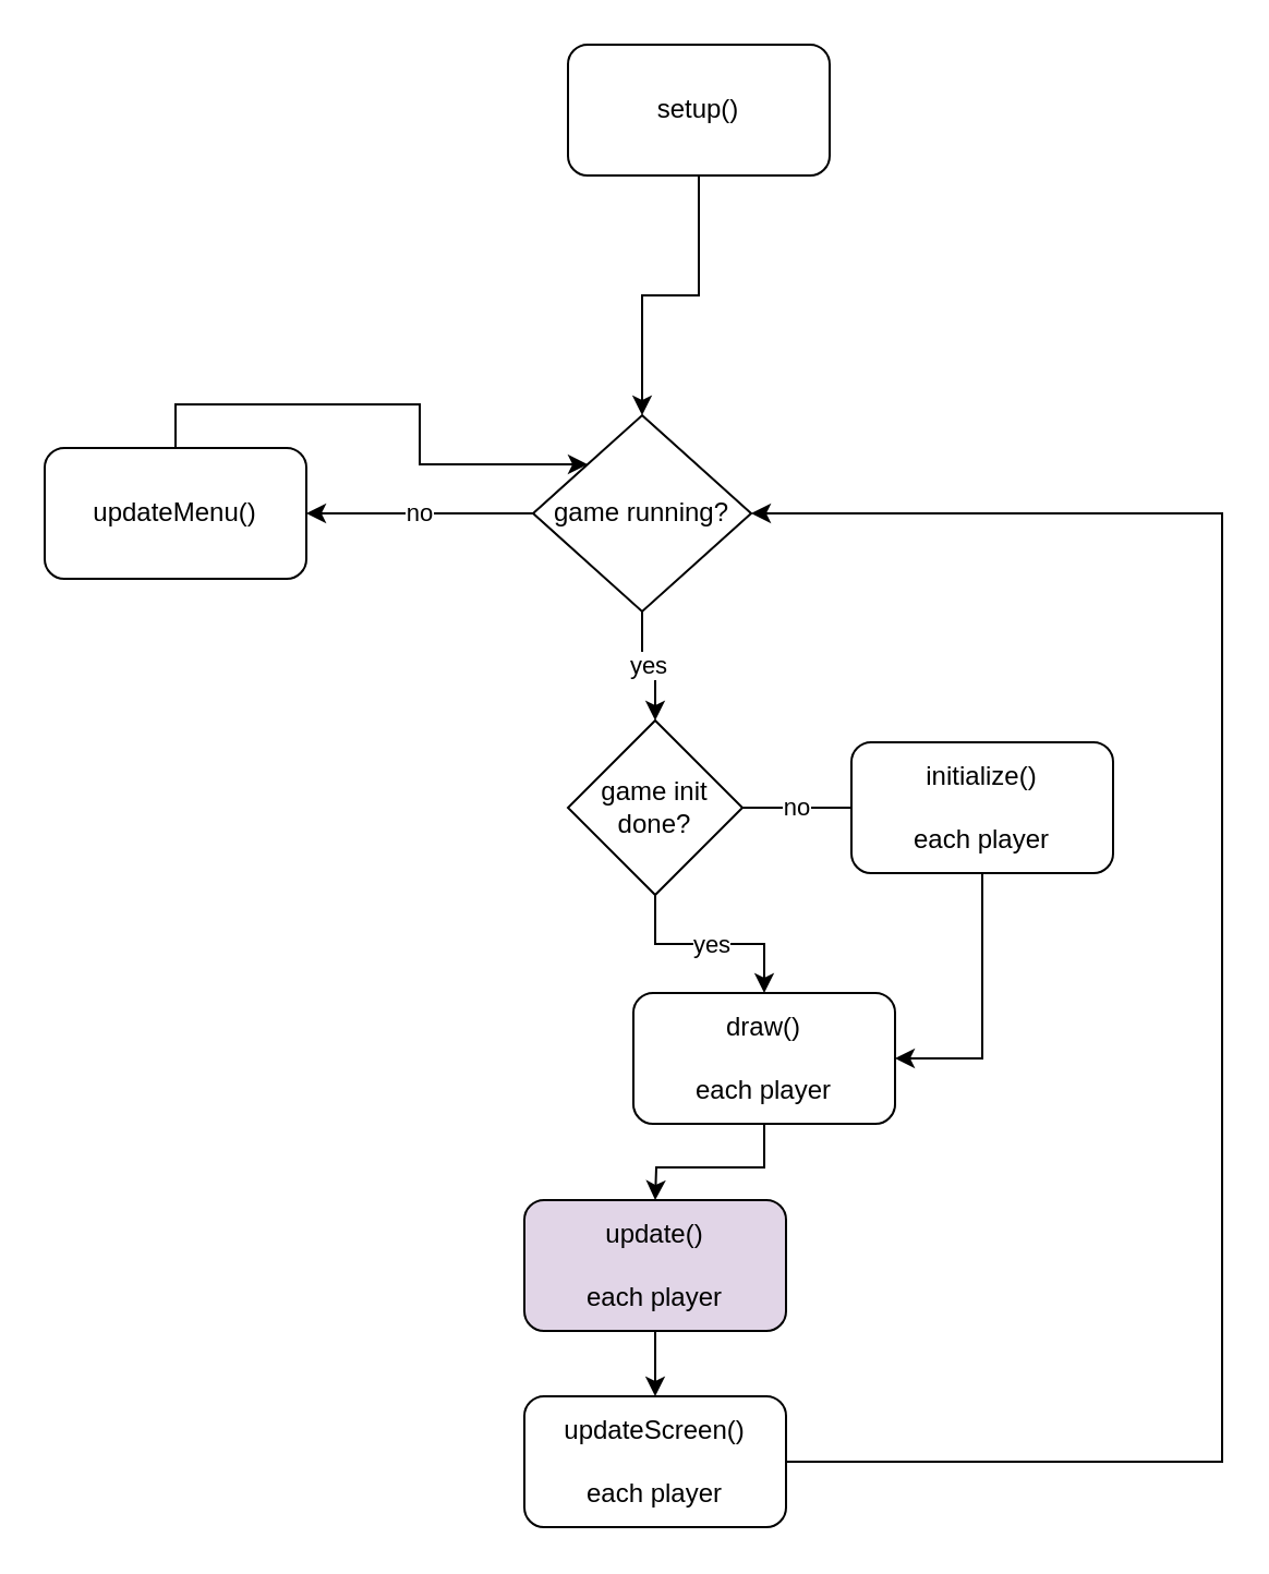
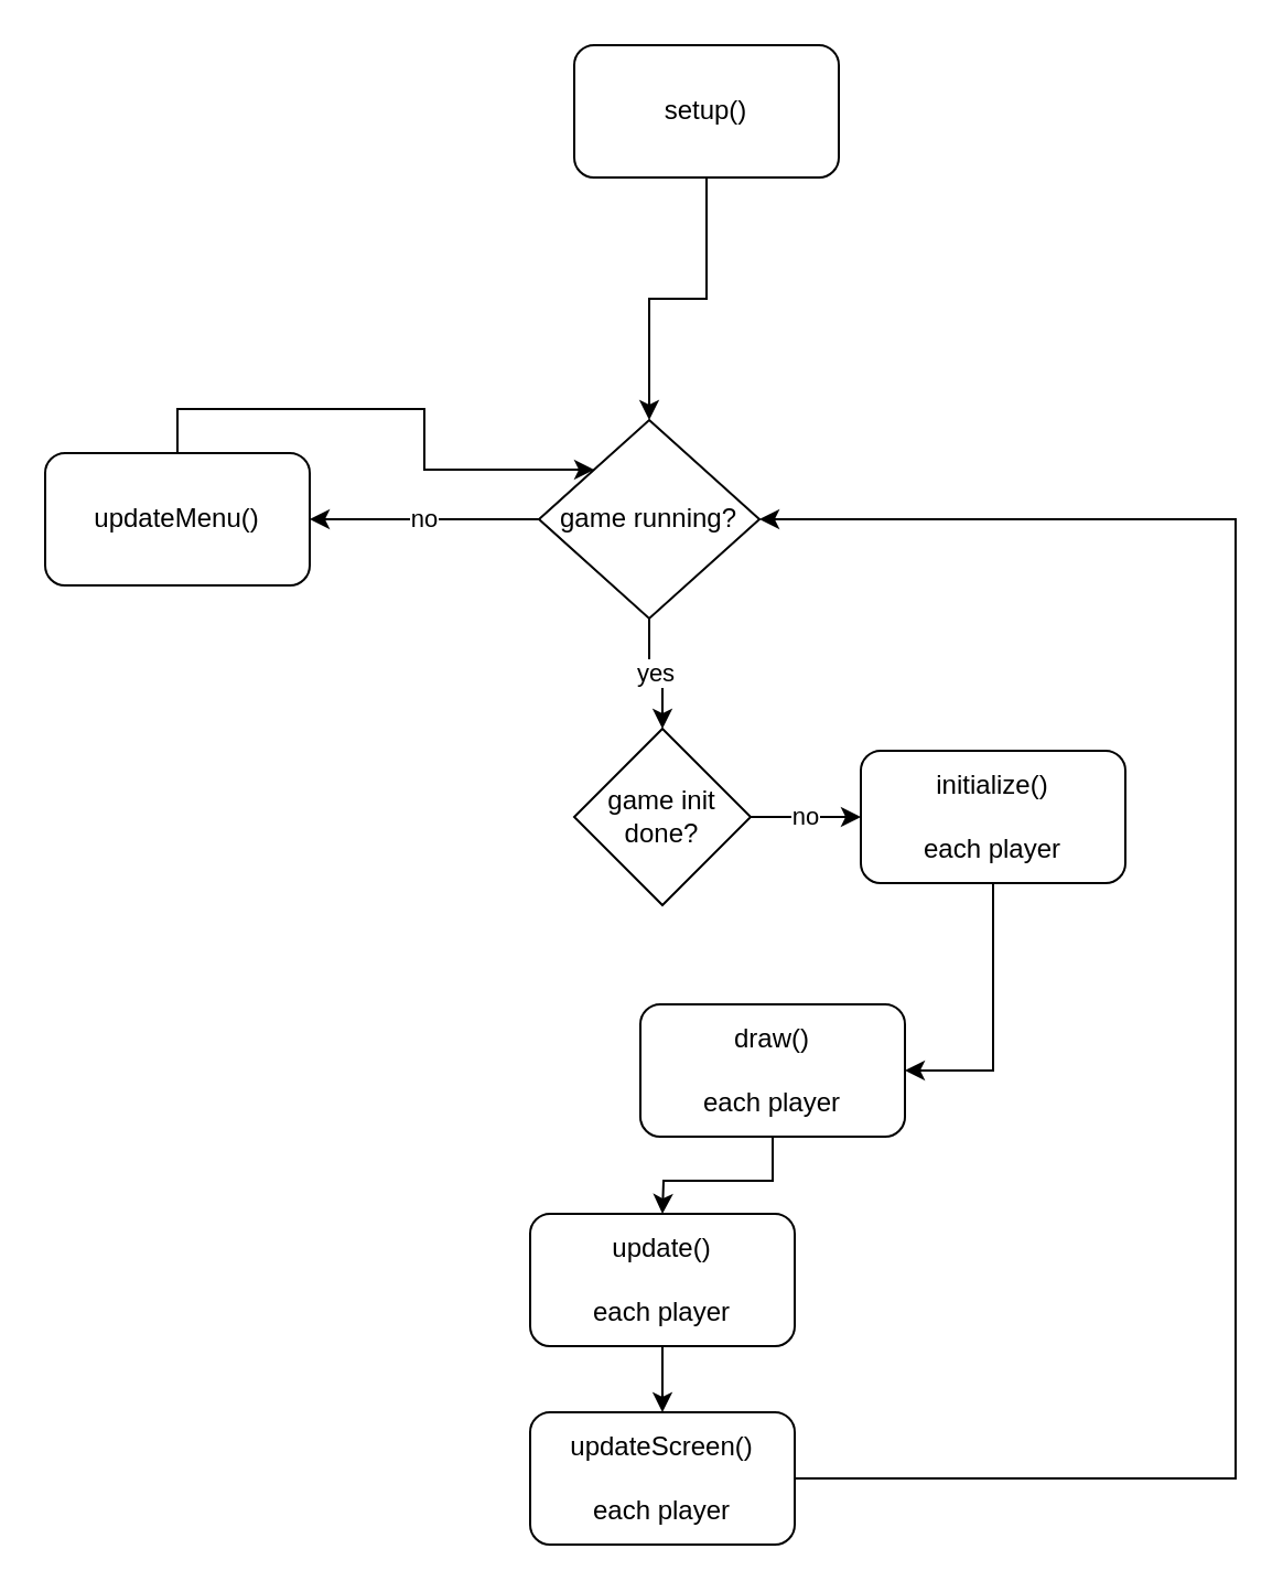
- <mxCell id="9" value="no" style="edgeStyle=orthogonalEdgeStyle;rounded=0;orthogonalLoop=1;jettySize=auto;html=1;exitX=1;exitY=0.5;exitDx=0;exitDy=0;entryX=0;entryY=0.5;entryDx=0;entryDy=0;endArrow=none;" edge="1" parent="1" source="10" target="13"><mxGeometry relative="1" as="geometry" /></mxCell>
+ <mxCell id="9" value="no" style="edgeStyle=orthogonalEdgeStyle;rounded=0;orthogonalLoop=1;jettySize=auto;html=1;exitX=1;exitY=0.5;exitDx=0;exitDy=0;entryX=0;entryY=0.5;entryDx=0;entryDy=0;" edge="1" parent="1" source="10" target="13"><mxGeometry relative="1" as="geometry" /></mxCell>
- <mxCell id="6" value="yes" style="edgeStyle=orthogonalEdgeStyle;rounded=0;orthogonalLoop=1;jettySize=auto;html=1;exitX=0.5;exitY=1;exitDx=0;exitDy=0;entryX=0.5;entryY=0;entryDx=0;entryDy=0;" edge="1" parent="1" source="10" target="5"><mxGeometry relative="1" as="geometry" /></mxCell>
- <mxCell id="15" value="update()&lt;br&gt;&lt;br&gt;each player" style="rounded=1;whiteSpace=wrap;html=1;fillColor=#e1d5e7;" vertex="1" parent="1"><mxGeometry x="240" y="550" width="120" height="60" as="geometry" /></mxCell>
+ <mxCell id="15" value="update()&lt;br&gt;&lt;br&gt;each player" style="rounded=1;whiteSpace=wrap;html=1;" vertex="1" parent="1"><mxGeometry x="240" y="550" width="120" height="60" as="geometry" /></mxCell>
